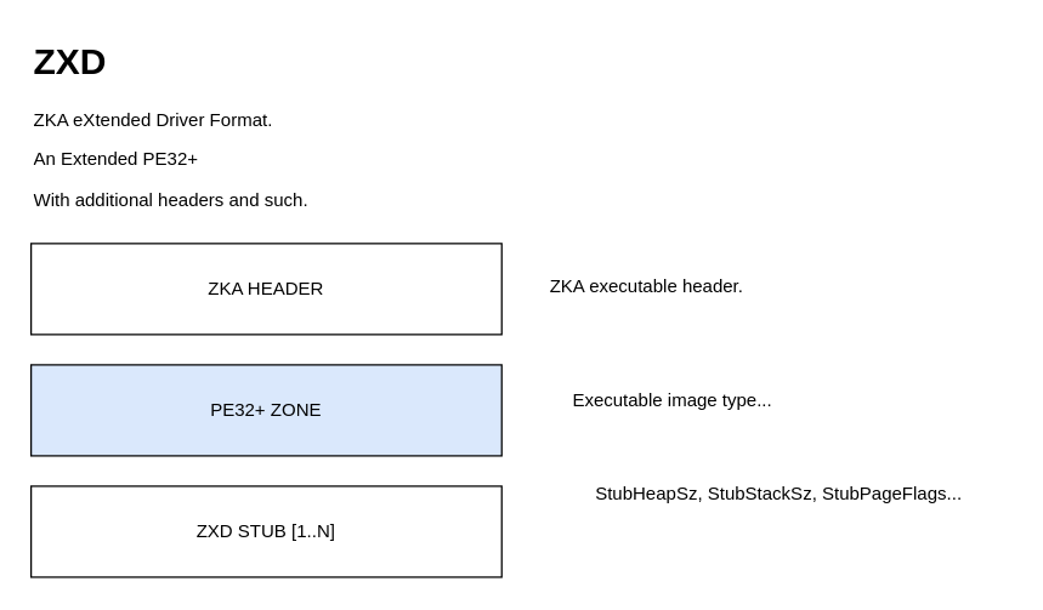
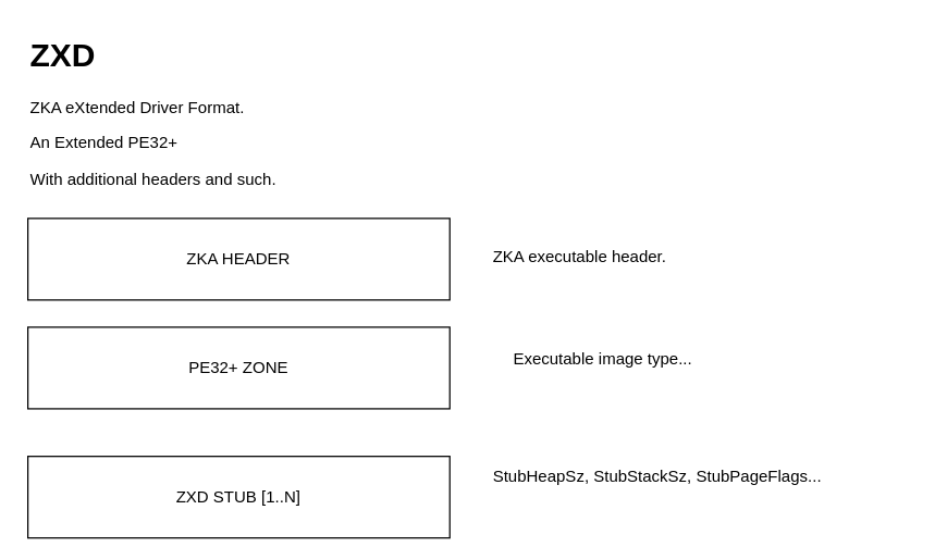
- <mxCell id="4" value="PE32+ ZONE" style="rounded=0;whiteSpace=wrap;html=1;fillColor=#dae8fc;" parent="1" vertex="1"><mxGeometry x="20" y="240" width="310" height="60" as="geometry" /></mxCell>
+ <mxCell id="4" value="PE32+ ZONE" style="rounded=0;whiteSpace=wrap;html=1;" parent="1" vertex="1"><mxGeometry x="20" y="240" width="310" height="60" as="geometry" /></mxCell>
- <mxCell id="6" value="StubHeapSz, StubStackSz, StubPageFlags..." style="text;html=1;align=left;verticalAlign=middle;whiteSpace=wrap;rounded=0;" vertex="1" parent="1"><mxGeometry x="390" y="310" width="290" height="30" as="geometry" /></mxCell>
+ <mxCell id="6" value="StubHeapSz, StubStackSz, StubPageFlags..." style="text;html=1;align=left;verticalAlign=middle;whiteSpace=wrap;rounded=0;" vertex="1" parent="1"><mxGeometry x="360" y="335" width="290" height="30" as="geometry" /></mxCell>
- <mxCell id="5" value="ZXD STUB [1..N]" style="rounded=0;whiteSpace=wrap;html=1;" parent="1" vertex="1"><mxGeometry x="20" y="320" width="310" height="60" as="geometry" /></mxCell>
+ <mxCell id="5" value="ZXD STUB [1..N]" style="rounded=0;whiteSpace=wrap;html=1;" parent="1" vertex="1"><mxGeometry x="20" y="335" width="310" height="60" as="geometry" /></mxCell>
